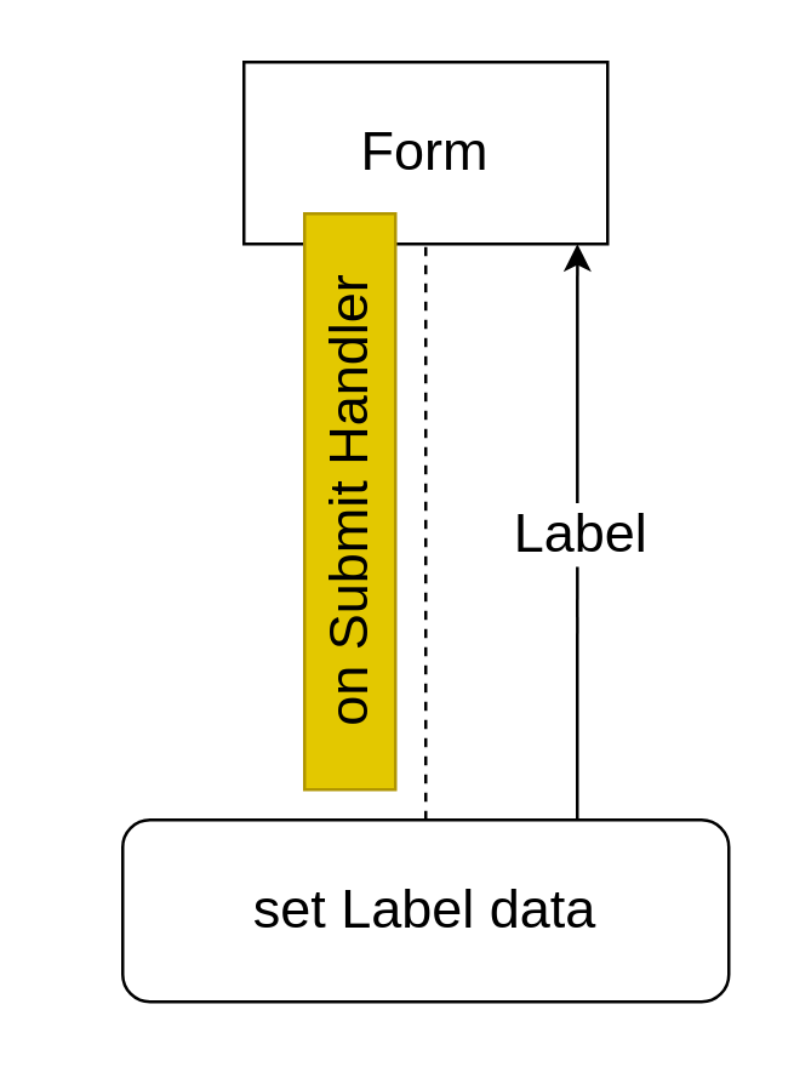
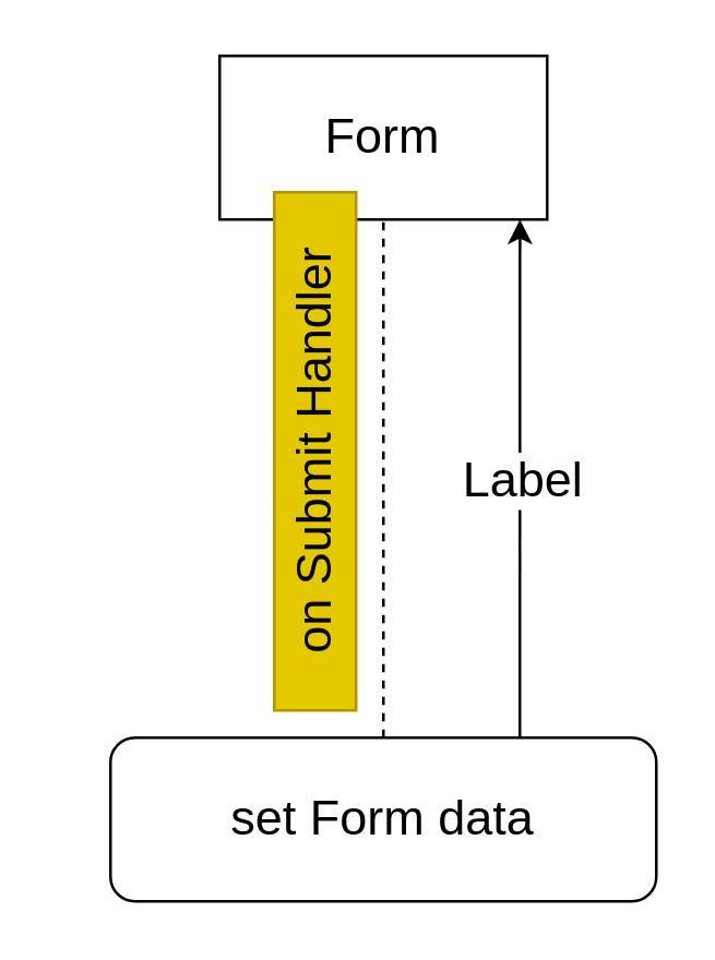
- <mxCell id="4" value="set Label data" style="rounded=1;whiteSpace=wrap;html=1;fontSize=18;" vertex="1" parent="1"><mxGeometry x="40" y="270" width="200" height="60" as="geometry" /></mxCell>
+ <mxCell id="4" value="set Form data" style="rounded=1;whiteSpace=wrap;html=1;fontSize=18;" vertex="1" parent="1"><mxGeometry x="40" y="270" width="200" height="60" as="geometry" /></mxCell>
